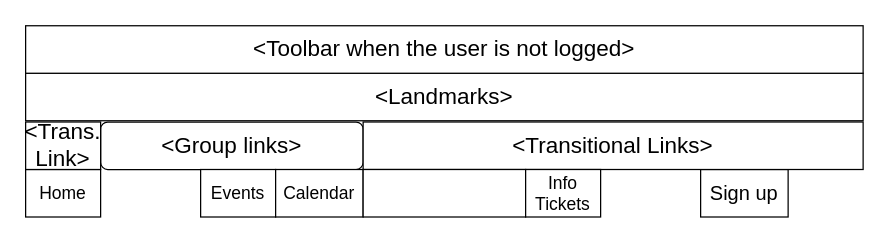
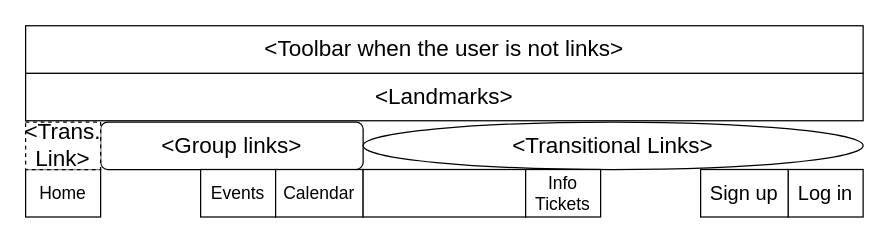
- <mxCell id="4" value="&lt;span style=&quot;font-size: 18px;&quot;&gt;&amp;lt;Toolbar when the user is not logged&amp;gt;&lt;/span&gt;" style="rounded=0;whiteSpace=wrap;html=1;fontSize=18;" parent="1" vertex="1"><mxGeometry x="20" y="20" width="670" height="38" as="geometry" /></mxCell>
+ <mxCell id="4" value="&lt;span style=&quot;font-size: 18px;&quot;&gt;&amp;lt;Toolbar when the user is not links&amp;gt;&lt;/span&gt;" style="rounded=0;whiteSpace=wrap;html=1;fontSize=18;" parent="1" vertex="1"><mxGeometry x="20" y="20" width="670" height="38" as="geometry" /></mxCell>
- <mxCell id="8" value="&lt;span style=&quot;font-size: 18px;&quot;&gt;&amp;lt;Trans.&lt;br style=&quot;font-size: 18px;&quot;&gt;Link&amp;gt;&lt;/span&gt;&lt;br style=&quot;font-size: 18px;&quot;&gt;" style="rounded=0;whiteSpace=wrap;html=1;fontStyle=0;fontSize=18;" vertex="1" parent="1"><mxGeometry x="20" y="97" width="60" height="38" as="geometry" /></mxCell>
+ <mxCell id="8" value="&lt;span style=&quot;font-size: 18px;&quot;&gt;&amp;lt;Trans.&lt;br style=&quot;font-size: 18px;&quot;&gt;Link&amp;gt;&lt;/span&gt;&lt;br style=&quot;font-size: 18px;&quot;&gt;" style="rounded=0;whiteSpace=wrap;html=1;fontStyle=0;fontSize=18;dashed=1;" vertex="1" parent="1"><mxGeometry x="20" y="97" width="60" height="38" as="geometry" /></mxCell>
- <mxCell id="9" value="&lt;span style=&quot;font-size: 18px;&quot;&gt;&amp;lt;Transitional Links&amp;gt;&lt;/span&gt;&lt;br style=&quot;font-size: 18px;&quot;&gt;" style="rounded=0;whiteSpace=wrap;html=1;fontStyle=0;fontSize=18;" vertex="1" parent="1"><mxGeometry x="290" y="97" width="400" height="38" as="geometry" /></mxCell>
+ <mxCell id="9" value="&lt;span style=&quot;font-size: 18px;&quot;&gt;&amp;lt;Transitional Links&amp;gt;&lt;/span&gt;&lt;br style=&quot;font-size: 18px;&quot;&gt;" style="ellipse;whiteSpace=wrap;html=1;fontStyle=0;fontSize=18;" vertex="1" parent="1"><mxGeometry x="290" y="97" width="400" height="38" as="geometry" /></mxCell>
+ <mxCell id="3" value="&lt;span style=&quot;font-size: 16px;&quot;&gt;Log in&lt;/span&gt;" style="rounded=0;whiteSpace=wrap;html=1;fontSize=16;" parent="1" vertex="1"><mxGeometry x="630" y="135" width="60" height="38" as="geometry" /></mxCell>
